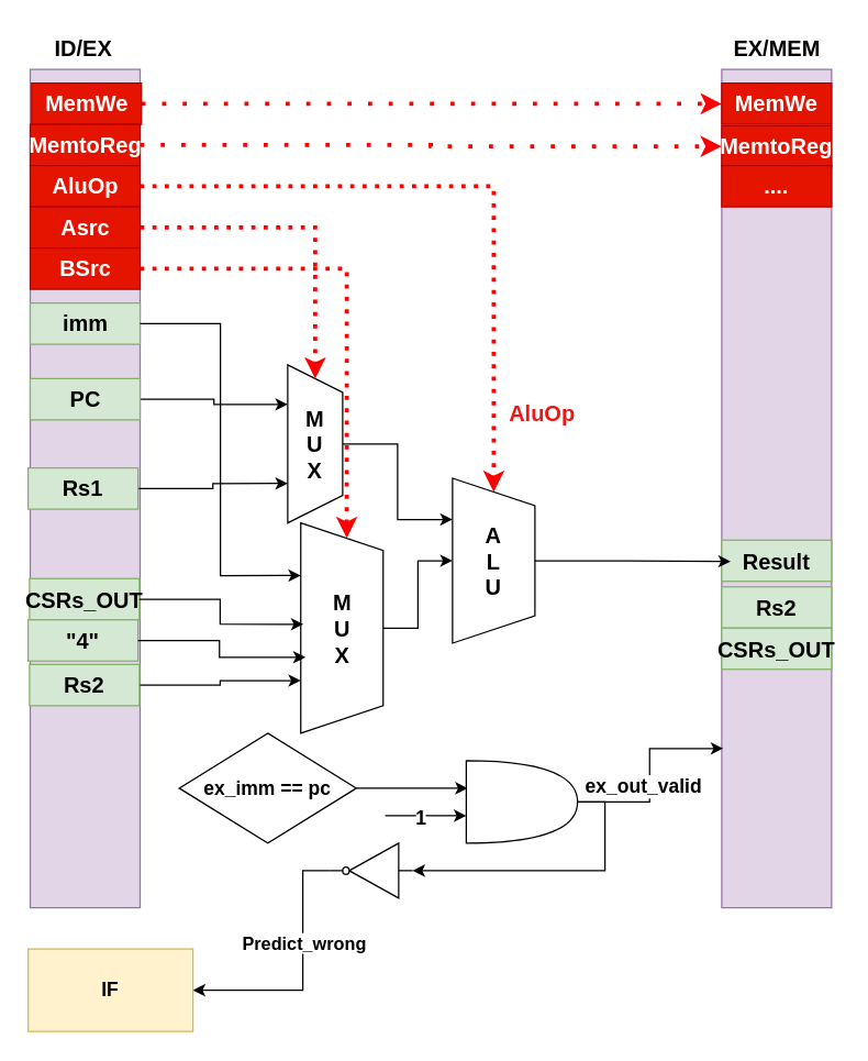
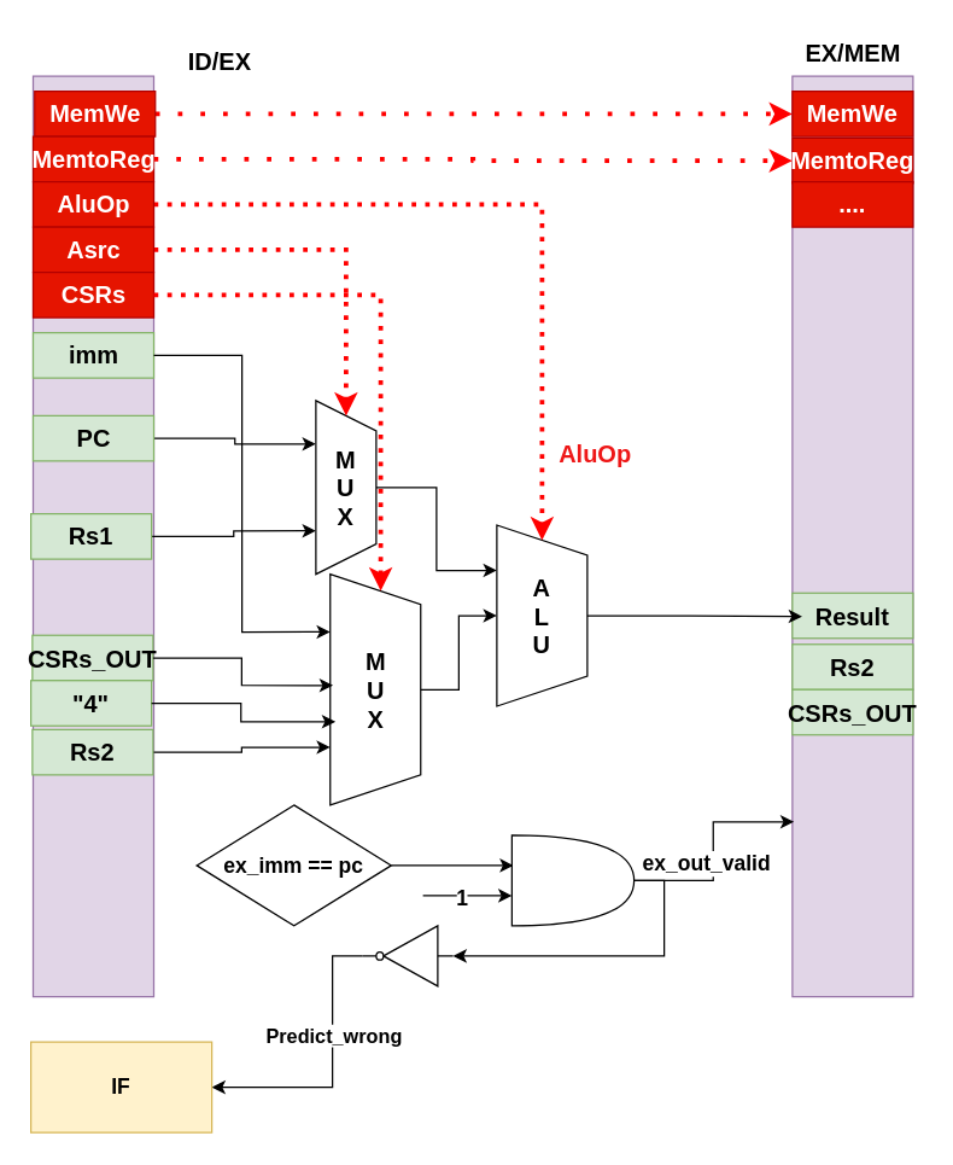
- <mxCell id="4" value="ID/EX" style="text;html=1;align=center;verticalAlign=middle;resizable=1;points=[];autosize=1;strokeColor=none;fillColor=none;fontSize=16;container=0;fontStyle=1;movable=1;rotatable=1;deletable=1;editable=1;locked=0;connectable=1;" vertex="1" parent="1"><mxGeometry x="25" y="20" width="70" height="30" as="geometry" /></mxCell>
+ <mxCell id="4" value="ID/EX" style="text;html=1;align=center;verticalAlign=middle;resizable=1;points=[];autosize=1;strokeColor=none;fillColor=none;fontSize=16;container=0;fontStyle=1;movable=1;rotatable=1;deletable=1;editable=1;locked=0;connectable=1;" vertex="1" parent="1"><mxGeometry x="110" y="25" width="70" height="30" as="geometry" /></mxCell>
- <mxCell id="30" value="BSrc" style="rounded=0;whiteSpace=wrap;html=1;fillColor=#e51400;strokeColor=#B20000;fontColor=#ffffff;fontSize=16;fontStyle=1;movable=1;resizable=1;rotatable=1;deletable=1;editable=1;locked=0;connectable=1;" vertex="1" parent="1"><mxGeometry x="21.5" y="180" width="80" height="30" as="geometry" /></mxCell>
+ <mxCell id="30" value="CSRs" style="rounded=0;whiteSpace=wrap;html=1;fillColor=#e51400;strokeColor=#B20000;fontColor=#ffffff;fontSize=16;fontStyle=1;movable=1;resizable=1;rotatable=1;deletable=1;editable=1;locked=0;connectable=1;" vertex="1" parent="1"><mxGeometry x="21.5" y="180" width="80" height="30" as="geometry" /></mxCell>
